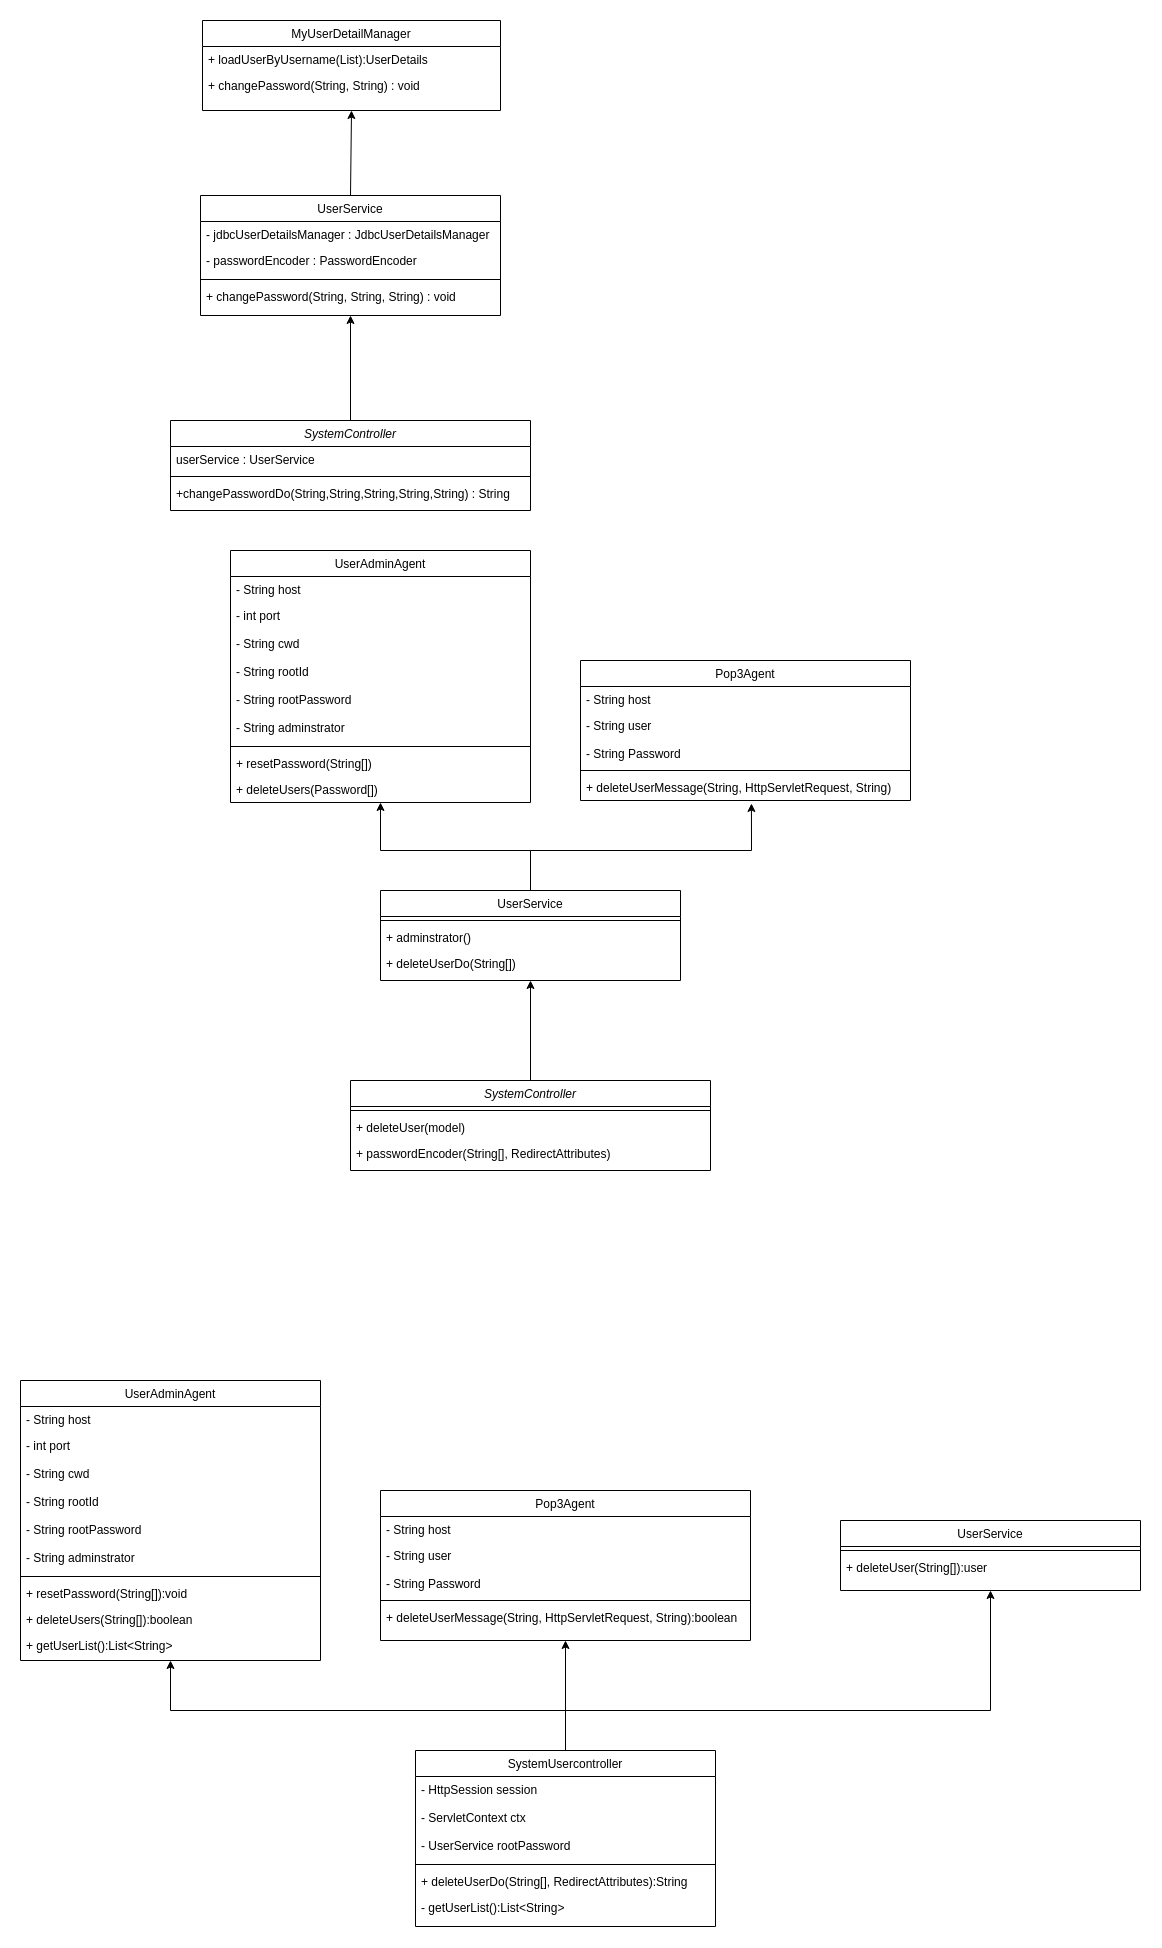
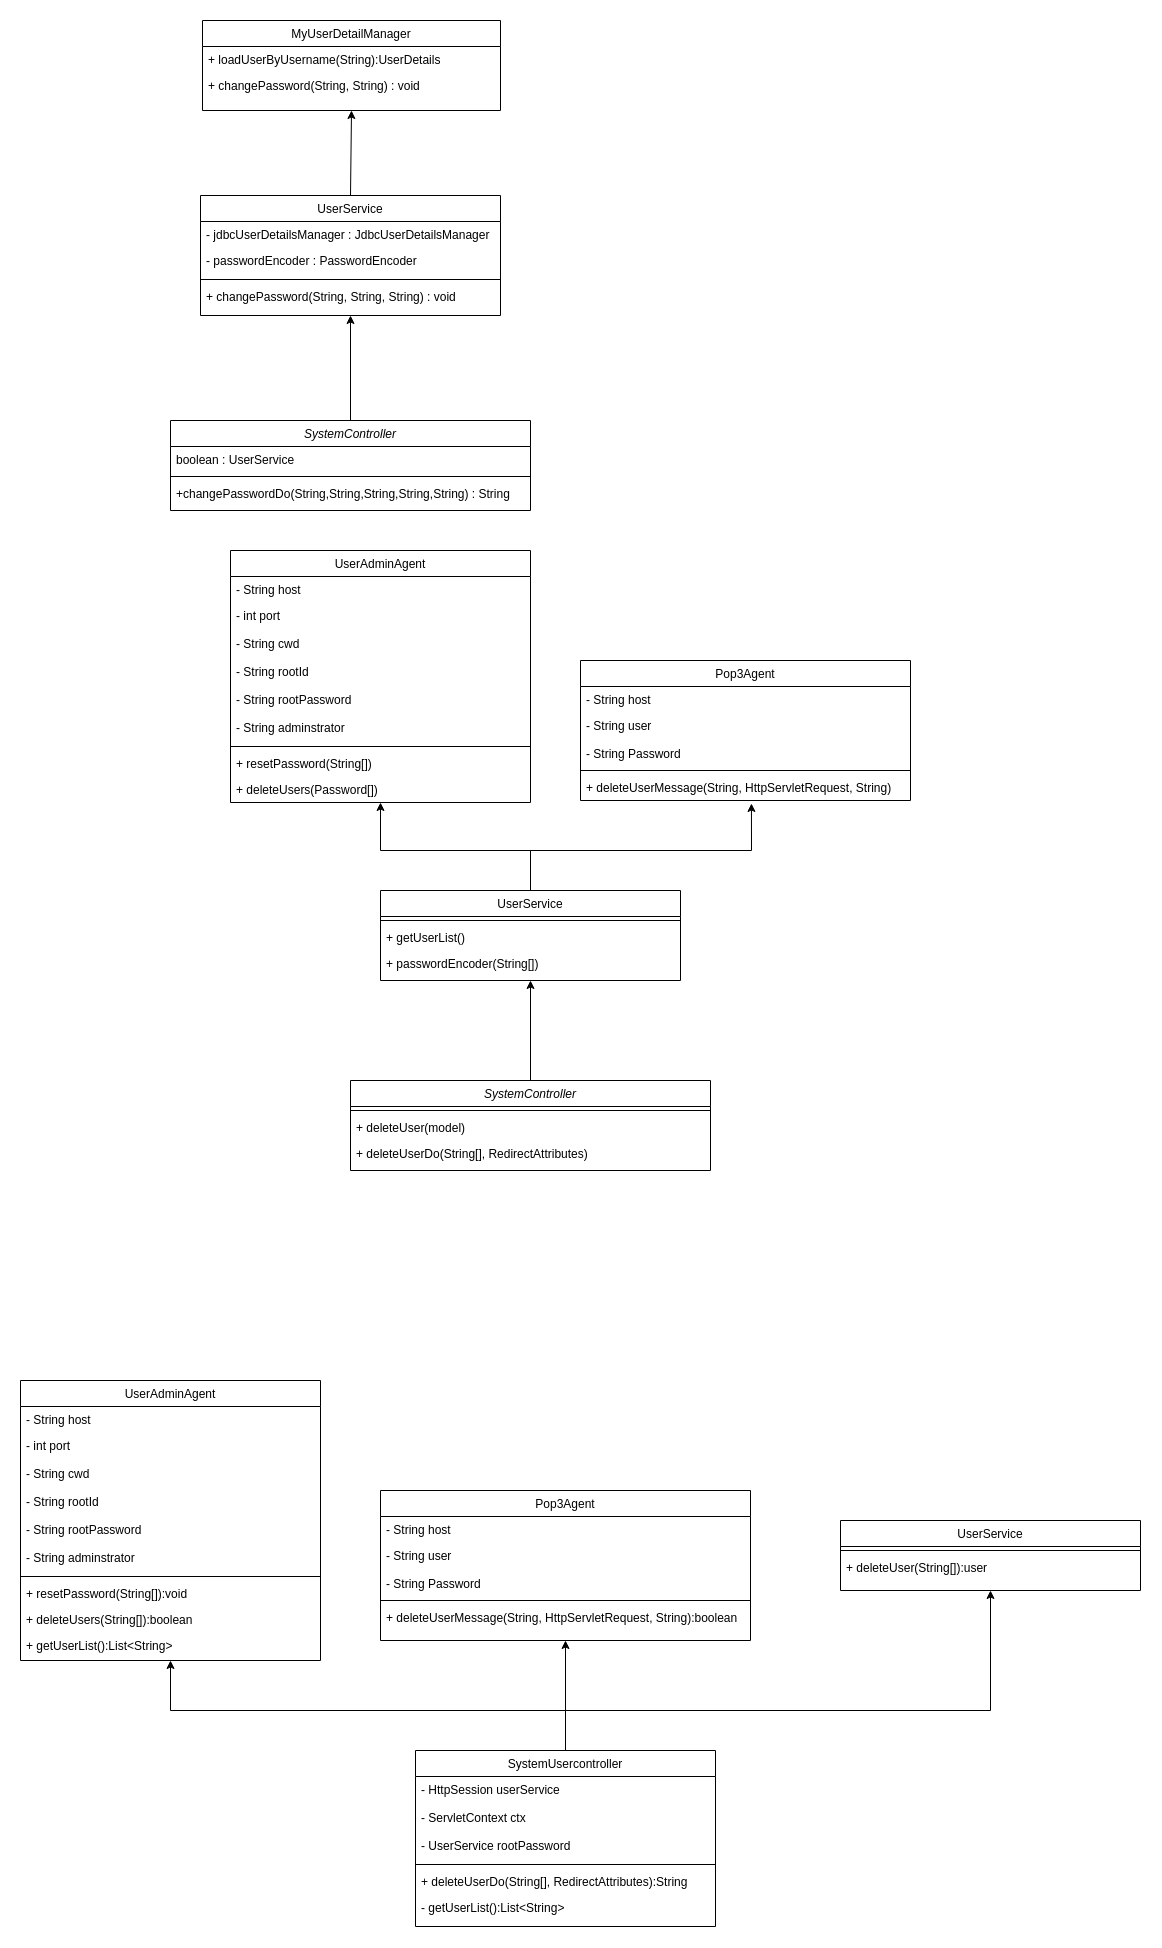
- <mxCell id="12" value="+ loadUserByUsername(List):UserDetails" style="text;align=left;verticalAlign=top;spacingLeft=4;spacingRight=4;overflow=hidden;rotatable=0;points=[[0,0.5],[1,0.5]];portConstraint=eastwest;" parent="11" vertex="1"><mxGeometry y="26" width="298" height="26" as="geometry" /></mxCell>
+ <mxCell id="12" value="+ loadUserByUsername(String):UserDetails" style="text;align=left;verticalAlign=top;spacingLeft=4;spacingRight=4;overflow=hidden;rotatable=0;points=[[0,0.5],[1,0.5]];portConstraint=eastwest;" parent="11" vertex="1"><mxGeometry y="26" width="298" height="26" as="geometry" /></mxCell>
- <mxCell id="3" value="userService : UserService" style="text;align=left;verticalAlign=top;spacingLeft=4;spacingRight=4;overflow=hidden;rotatable=0;points=[[0,0.5],[1,0.5]];portConstraint=eastwest;" parent="2" vertex="1"><mxGeometry y="26" width="360" height="26" as="geometry" /></mxCell>
+ <mxCell id="3" value="boolean : UserService" style="text;align=left;verticalAlign=top;spacingLeft=4;spacingRight=4;overflow=hidden;rotatable=0;points=[[0,0.5],[1,0.5]];portConstraint=eastwest;" parent="2" vertex="1"><mxGeometry y="26" width="360" height="26" as="geometry" /></mxCell>
- <mxCell id="22" value="+ adminstrator()" style="text;align=left;verticalAlign=top;spacingLeft=4;spacingRight=4;overflow=hidden;rotatable=0;points=[[0,0.5],[1,0.5]];portConstraint=eastwest;" parent="20" vertex="1"><mxGeometry y="34" width="300" height="26" as="geometry" /></mxCell>
+ <mxCell id="22" value="+ getUserList()" style="text;align=left;verticalAlign=top;spacingLeft=4;spacingRight=4;overflow=hidden;rotatable=0;points=[[0,0.5],[1,0.5]];portConstraint=eastwest;" parent="20" vertex="1"><mxGeometry y="34" width="300" height="26" as="geometry" /></mxCell>
- <mxCell id="23" value="+ deleteUserDo(String[])" style="text;align=left;verticalAlign=top;spacingLeft=4;spacingRight=4;overflow=hidden;rotatable=0;points=[[0,0.5],[1,0.5]];portConstraint=eastwest;" parent="20" vertex="1"><mxGeometry y="60" width="300" height="26" as="geometry" /></mxCell>
+ <mxCell id="23" value="+ passwordEncoder(String[])" style="text;align=left;verticalAlign=top;spacingLeft=4;spacingRight=4;overflow=hidden;rotatable=0;points=[[0,0.5],[1,0.5]];portConstraint=eastwest;" parent="20" vertex="1"><mxGeometry y="60" width="300" height="26" as="geometry" /></mxCell>
- <mxCell id="19" value="+ passwordEncoder(String[], RedirectAttributes)" style="text;align=left;verticalAlign=top;spacingLeft=4;spacingRight=4;overflow=hidden;rotatable=0;points=[[0,0.5],[1,0.5]];portConstraint=eastwest;" parent="16" vertex="1"><mxGeometry y="60" width="360" height="26" as="geometry" /></mxCell>
+ <mxCell id="19" value="+ deleteUserDo(String[], RedirectAttributes)" style="text;align=left;verticalAlign=top;spacingLeft=4;spacingRight=4;overflow=hidden;rotatable=0;points=[[0,0.5],[1,0.5]];portConstraint=eastwest;" parent="16" vertex="1"><mxGeometry y="60" width="360" height="26" as="geometry" /></mxCell>
- <mxCell id="44" value="- HttpSession session" style="text;align=left;verticalAlign=top;spacingLeft=4;spacingRight=4;overflow=hidden;rotatable=0;points=[[0,0.5],[1,0.5]];portConstraint=eastwest;rounded=0;shadow=0;html=0;" parent="43" vertex="1"><mxGeometry y="26" width="300" height="28" as="geometry" /></mxCell>
+ <mxCell id="44" value="- HttpSession userService" style="text;align=left;verticalAlign=top;spacingLeft=4;spacingRight=4;overflow=hidden;rotatable=0;points=[[0,0.5],[1,0.5]];portConstraint=eastwest;rounded=0;shadow=0;html=0;" parent="43" vertex="1"><mxGeometry y="26" width="300" height="28" as="geometry" /></mxCell>
